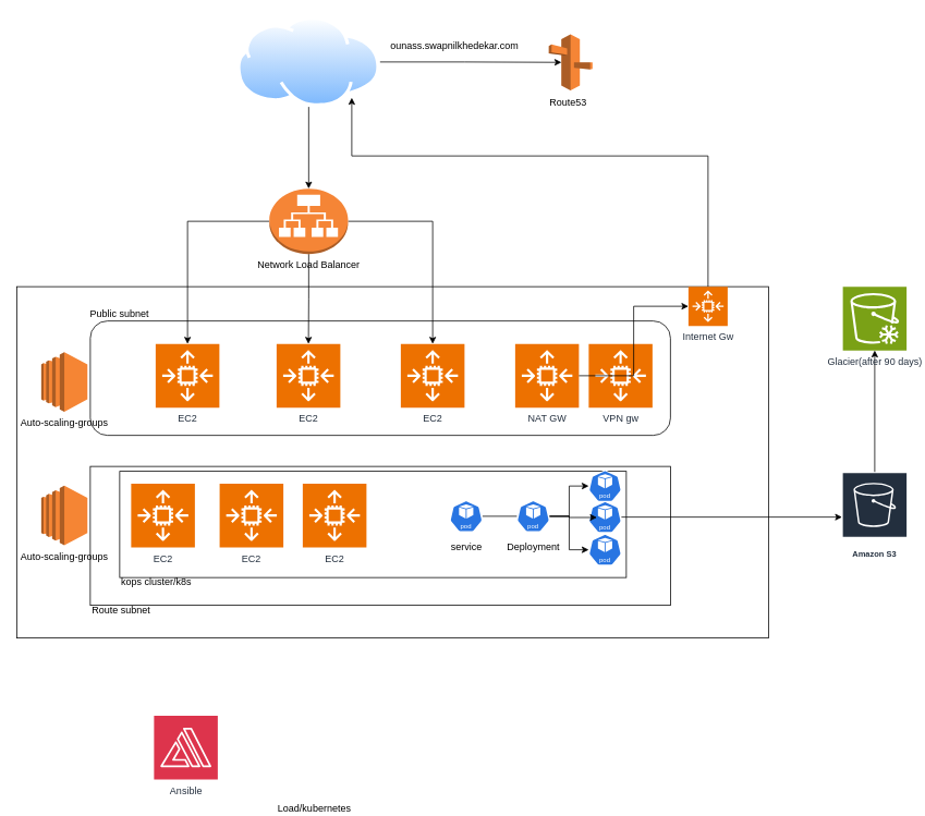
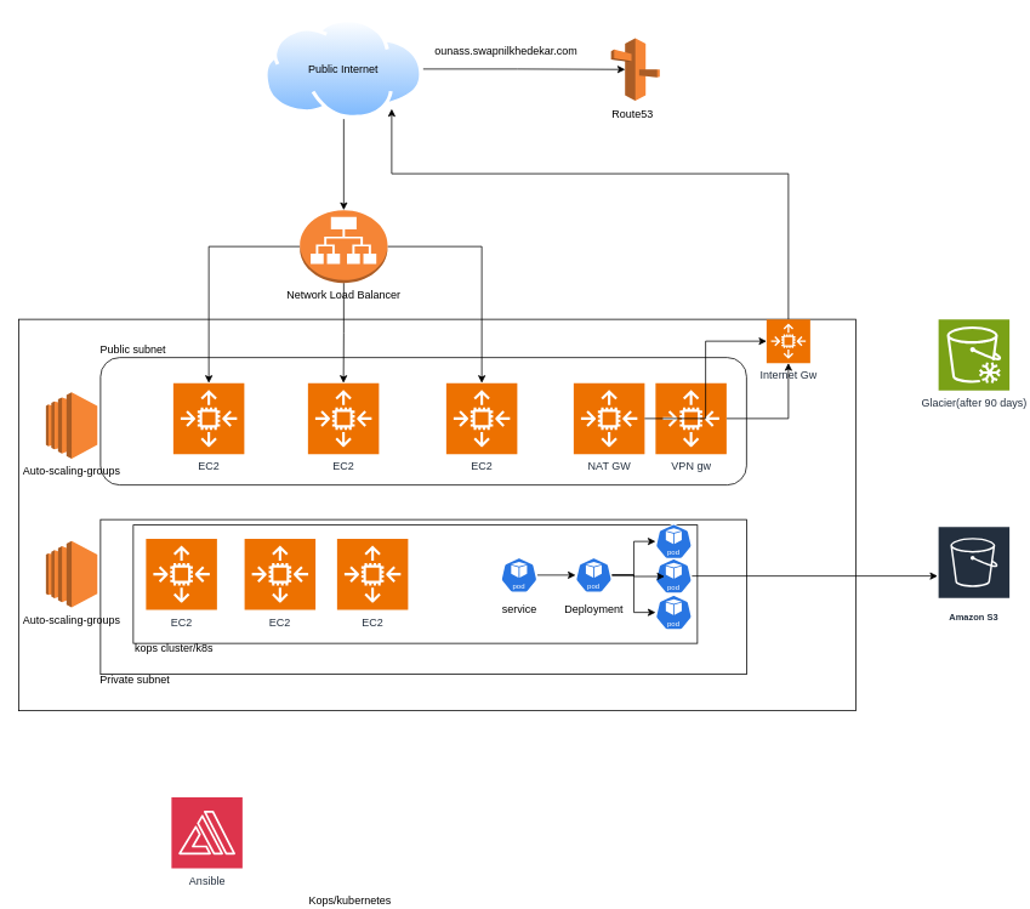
+ <mxCell id="46" value="Public Internet" style="text;html=1;align=center;verticalAlign=middle;whiteSpace=wrap;rounded=0;" vertex="1" parent="1"><mxGeometry x="332" y="60.5" width="90" height="30" as="geometry" /></mxCell>
- <mxCell id="38" style="edgeStyle=orthogonalEdgeStyle;rounded=0;orthogonalLoop=1;jettySize=auto;html=1;" edge="1" parent="1" source="39" target="40"><mxGeometry relative="1" as="geometry" /></mxCell>
+ <mxCell id="41" style="edgeStyle=orthogonalEdgeStyle;rounded=0;orthogonalLoop=1;jettySize=auto;html=1;" edge="1" parent="1" source="42" target="25"><mxGeometry relative="1" as="geometry" /></mxCell>
- <mxCell id="29" value="" style="edgeStyle=orthogonalEdgeStyle;rounded=0;orthogonalLoop=1;jettySize=auto;html=1;endArrow=none;" edge="1" parent="1" source="30" target="33"><mxGeometry relative="1" as="geometry" /></mxCell>
+ <mxCell id="29" value="" style="edgeStyle=orthogonalEdgeStyle;rounded=0;orthogonalLoop=1;jettySize=auto;html=1;" edge="1" parent="1" source="30" target="33"><mxGeometry relative="1" as="geometry" /></mxCell>
- <mxCell id="27" value="Route subnet" style="text;html=1;align=center;verticalAlign=middle;whiteSpace=wrap;rounded=0;" vertex="1" parent="1"><mxGeometry x="108" y="731" width="80" height="30" as="geometry" /></mxCell>
+ <mxCell id="27" value="Private subnet" style="text;html=1;align=center;verticalAlign=middle;whiteSpace=wrap;rounded=0;" vertex="1" parent="1"><mxGeometry x="108" y="731" width="80" height="30" as="geometry" /></mxCell>
- <mxCell id="48" value="Load/kubernetes" style="shape=image;html=1;verticalAlign=top;verticalLabelPosition=bottom;labelBackgroundColor=#ffffff;imageAspect=0;aspect=fixed;image=https://cdn3.iconfinder.com/data/icons/travelling-icon-set/800/helm-128.png" vertex="1" parent="1"><mxGeometry x="320" y="847" width="128" height="128" as="geometry" /></mxCell>
+ <mxCell id="48" value="Kops/kubernetes" style="shape=image;html=1;verticalAlign=top;verticalLabelPosition=bottom;labelBackgroundColor=#ffffff;imageAspect=0;aspect=fixed;image=https://cdn3.iconfinder.com/data/icons/travelling-icon-set/800/helm-128.png" vertex="1" parent="1"><mxGeometry x="320" y="847" width="128" height="128" as="geometry" /></mxCell>
